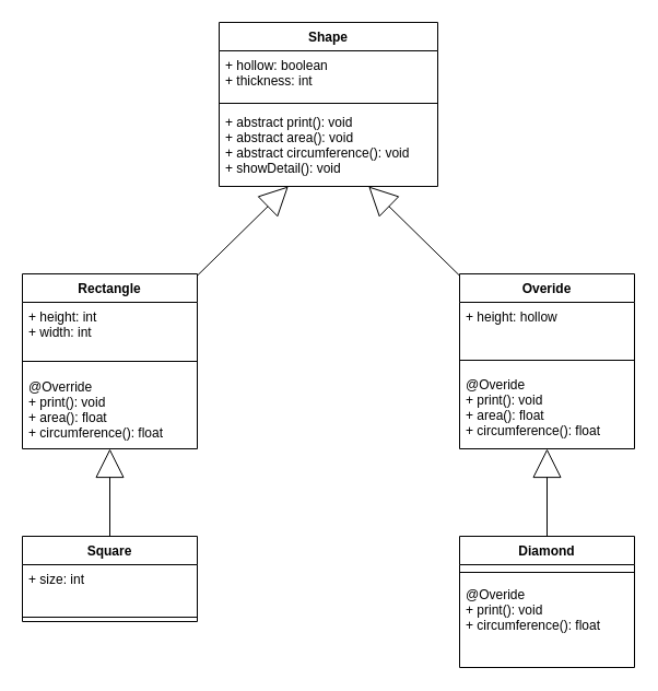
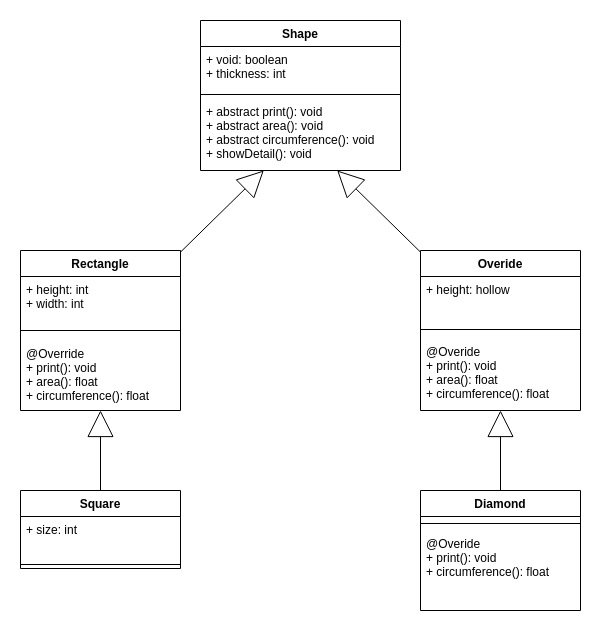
- <mxCell id="3" value="+ hollow: boolean&#10;+ thickness: int&#10;" style="text;strokeColor=none;fillColor=none;align=left;verticalAlign=top;spacingLeft=4;spacingRight=4;overflow=hidden;rotatable=0;points=[[0,0.5],[1,0.5]];portConstraint=eastwest;" parent="2" vertex="1"><mxGeometry y="26" width="200" height="44" as="geometry" /></mxCell>
+ <mxCell id="3" value="+ void: boolean&#10;+ thickness: int&#10;" style="text;strokeColor=none;fillColor=none;align=left;verticalAlign=top;spacingLeft=4;spacingRight=4;overflow=hidden;rotatable=0;points=[[0,0.5],[1,0.5]];portConstraint=eastwest;" parent="2" vertex="1"><mxGeometry y="26" width="200" height="44" as="geometry" /></mxCell>
